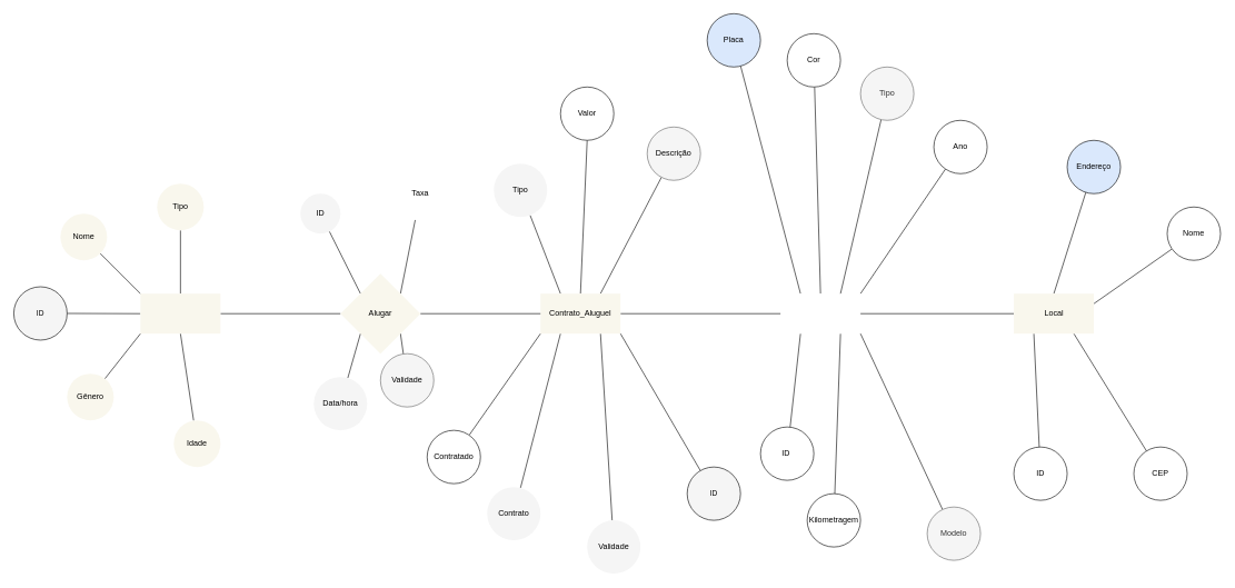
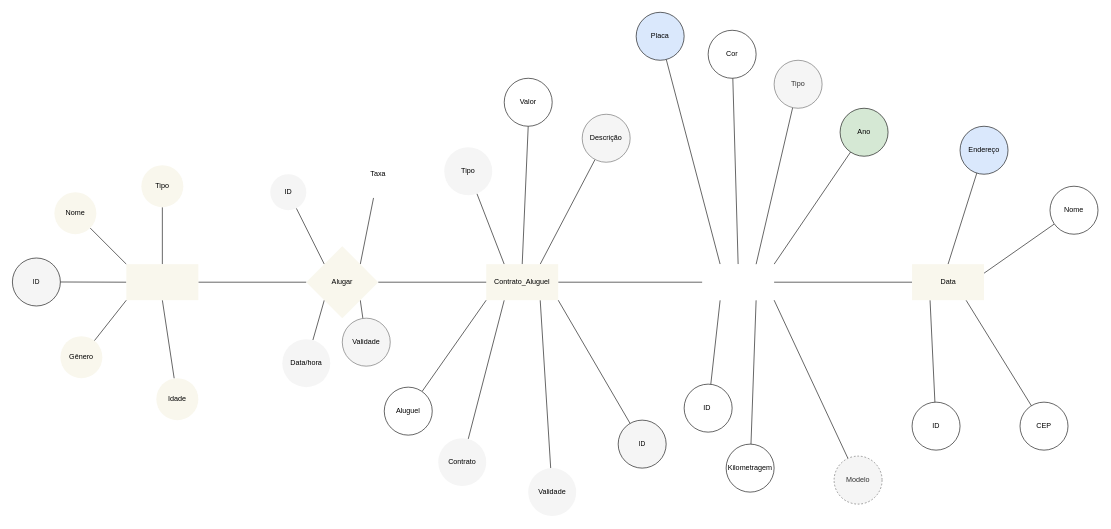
- <mxCell id="85" value="Ano" style="ellipse;whiteSpace=wrap;html=1;aspect=fixed;fontColor=#000000;fillColor=#FFFFFF;" parent="1" vertex="1"><mxGeometry x="1400" y="180" width="80" height="80" as="geometry" /></mxCell>
+ <mxCell id="85" value="Ano" style="ellipse;whiteSpace=wrap;html=1;aspect=fixed;fontColor=#000000;fillColor=#d5e8d4;" parent="1" vertex="1"><mxGeometry x="1400" y="180" width="80" height="80" as="geometry" /></mxCell>
- <mxCell id="63" value="Local" style="text;html=1;align=center;verticalAlign=middle;resizable=0;points=[];autosize=1;strokeColor=none;fillColor=none;fontColor=#000000;" parent="1" vertex="1"><mxGeometry x="1555" y="455" width="50" height="30" as="geometry" /></mxCell>
+ <mxCell id="63" value="Data" style="text;html=1;align=center;verticalAlign=middle;resizable=0;points=[];autosize=1;strokeColor=none;fillColor=none;fontColor=#000000;" parent="1" vertex="1"><mxGeometry x="1555" y="455" width="50" height="30" as="geometry" /></mxCell>
- <mxCell id="66" value="Contratado" style="ellipse;whiteSpace=wrap;html=1;aspect=fixed;strokeColor=default;fontColor=#000000;fillColor=#FFFFFF;" parent="1" vertex="1"><mxGeometry x="640" y="645" width="80" height="80" as="geometry" /></mxCell>
+ <mxCell id="66" value="Aluguel" style="ellipse;whiteSpace=wrap;html=1;aspect=fixed;strokeColor=default;fontColor=#000000;fillColor=#FFFFFF;" parent="1" vertex="1"><mxGeometry x="640" y="645" width="80" height="80" as="geometry" /></mxCell>
- <mxCell id="50" value="Modelo" style="ellipse;whiteSpace=wrap;html=1;aspect=fixed;fontColor=#333333;strokeColor=#666666;fillColor=#f5f5f5;" parent="1" vertex="1"><mxGeometry x="1390" y="760" width="80" height="80" as="geometry" /></mxCell>
+ <mxCell id="50" value="Modelo" style="ellipse;whiteSpace=wrap;html=1;aspect=fixed;fontColor=#333333;strokeColor=#666666;fillColor=#f5f5f5;dashed=1;" parent="1" vertex="1"><mxGeometry x="1390" y="760" width="80" height="80" as="geometry" /></mxCell>
